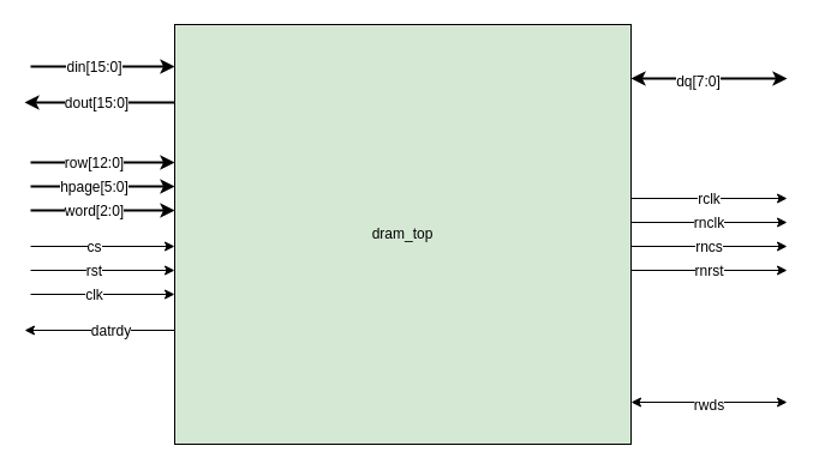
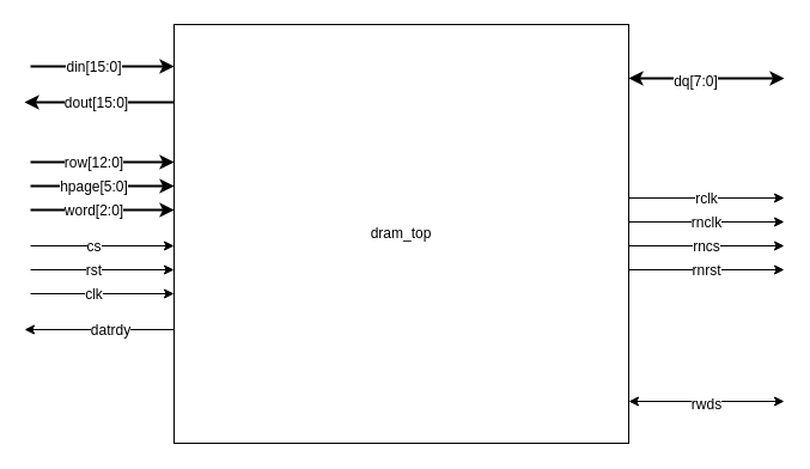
- <mxCell id="2" value="dram_top" style="rounded=0;whiteSpace=wrap;html=1;fillColor=#d5e8d4;" vertex="1" parent="1"><mxGeometry x="145" y="20" width="380" height="350" as="geometry" /></mxCell>
+ <mxCell id="2" value="dram_top" style="rounded=0;whiteSpace=wrap;html=1;" vertex="1" parent="1"><mxGeometry x="145" y="20" width="380" height="350" as="geometry" /></mxCell>
